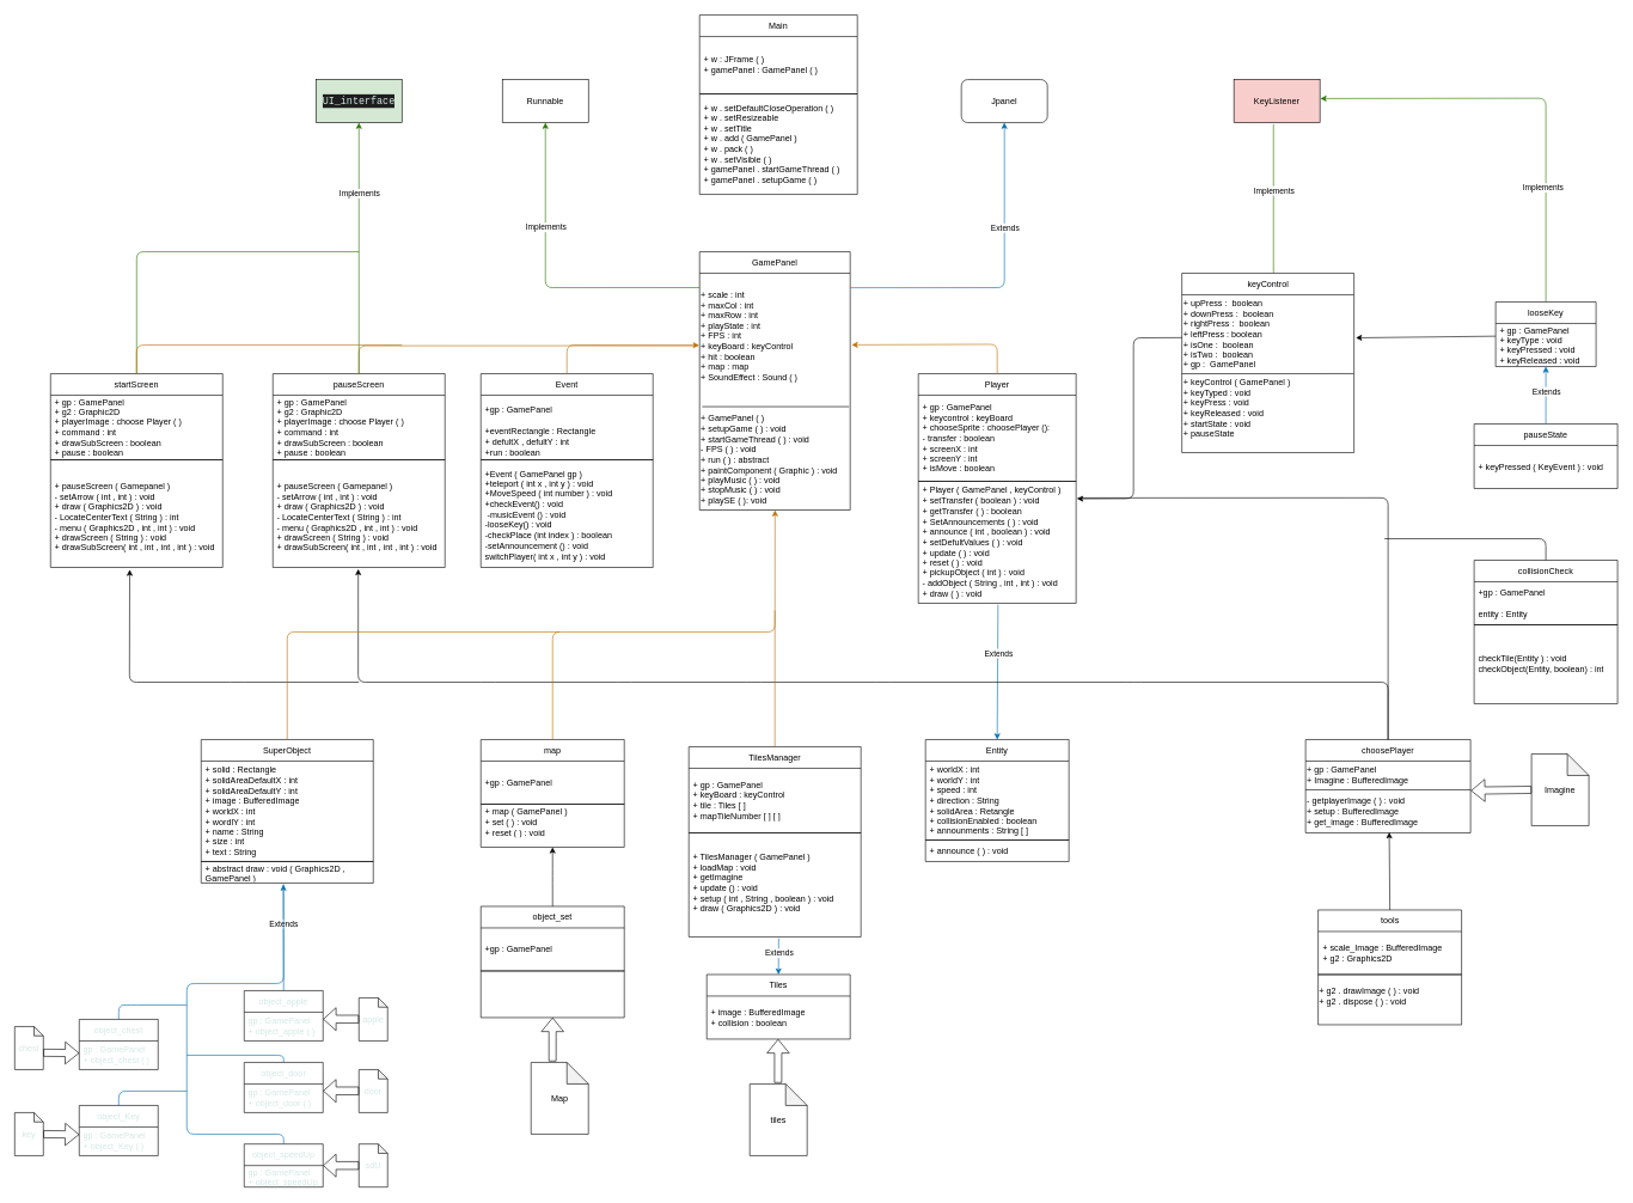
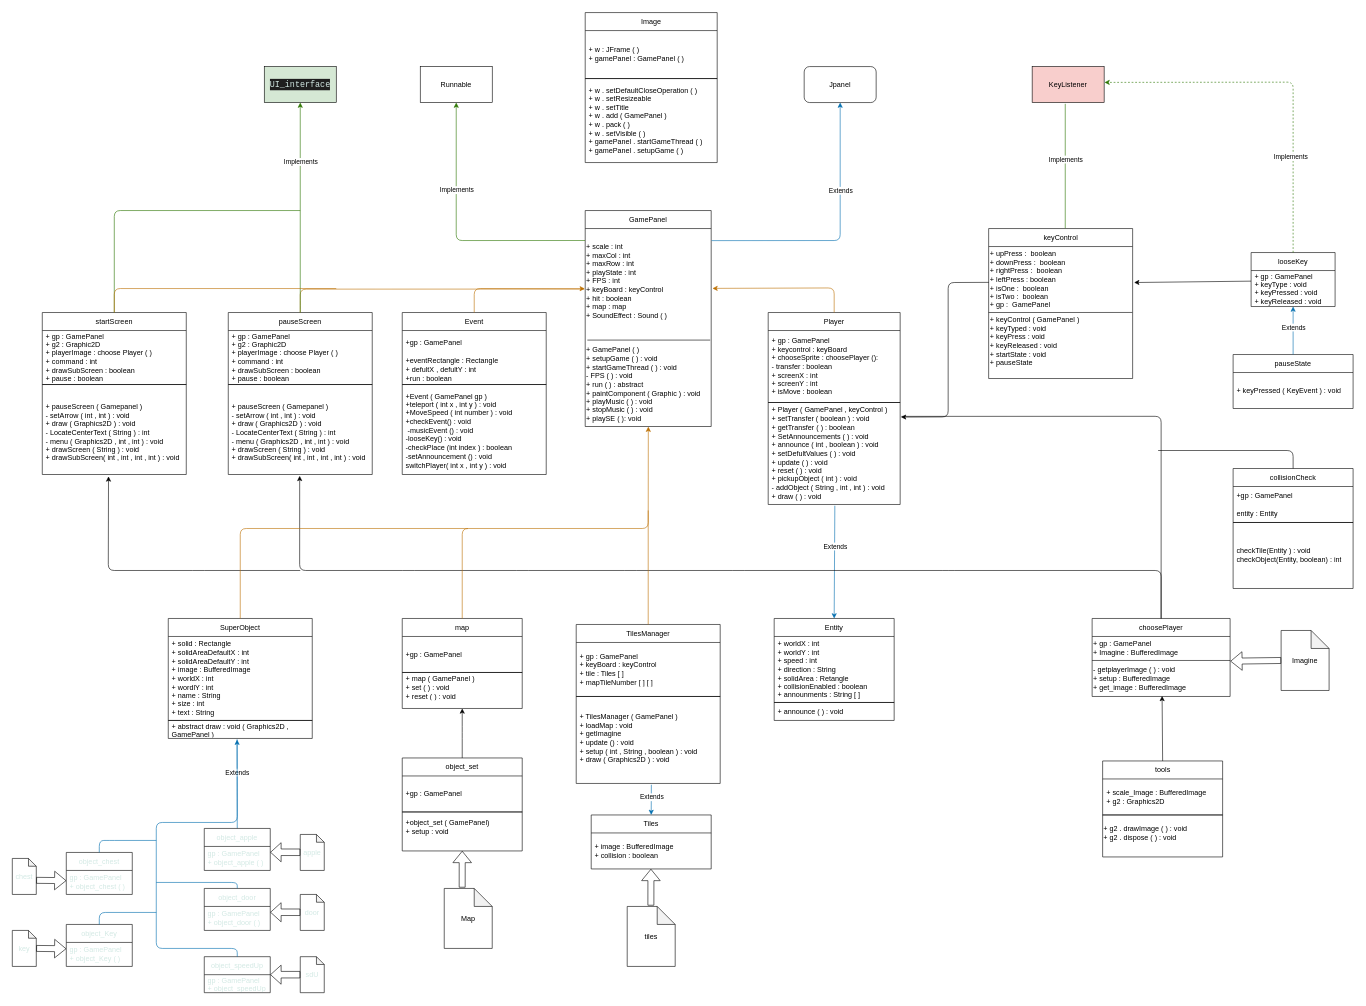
- <mxCell id="29" value="Main" style="swimlane;fontStyle=0;childLayout=stackLayout;horizontal=1;startSize=30;horizontalStack=0;resizeParent=1;resizeParentMax=0;resizeLast=0;collapsible=1;marginBottom=0;whiteSpace=wrap;html=1;swimlaneLine=1;" parent="1" vertex="1"><mxGeometry x="975" y="20" width="220" height="110" as="geometry"><mxRectangle x="1005" y="910" width="70" height="30" as="alternateBounds" /></mxGeometry></mxCell>
+ <mxCell id="29" value="Image" style="swimlane;fontStyle=0;childLayout=stackLayout;horizontal=1;startSize=30;horizontalStack=0;resizeParent=1;resizeParentMax=0;resizeLast=0;collapsible=1;marginBottom=0;whiteSpace=wrap;html=1;swimlaneLine=1;" parent="1" vertex="1"><mxGeometry x="975" y="20" width="220" height="110" as="geometry"><mxRectangle x="1005" y="910" width="70" height="30" as="alternateBounds" /></mxGeometry></mxCell>
- <mxCell id="69" value="" style="endArrow=classic;html=1;fillColor=#60a917;strokeColor=#2D7600;exitX=0.5;exitY=0;exitDx=0;exitDy=0;entryX=1.005;entryY=0.44;entryDx=0;entryDy=0;entryPerimeter=0;" parent="1" source="18" target="13" edge="1"><mxGeometry relative="1" as="geometry"><mxPoint x="1785.18" y="359.5" as="sourcePoint" /><mxPoint x="1785.2" y="182.1" as="targetPoint" /><Array as="points"><mxPoint x="2155" y="136" /></Array></mxGeometry></mxCell>
+ <mxCell id="69" value="" style="endArrow=classic;html=1;fillColor=#60a917;strokeColor=#2D7600;exitX=0.5;exitY=0;exitDx=0;exitDy=0;entryX=1.005;entryY=0.44;entryDx=0;entryDy=0;entryPerimeter=0;dashed=1;" parent="1" source="18" target="13" edge="1"><mxGeometry relative="1" as="geometry"><mxPoint x="1785.18" y="359.5" as="sourcePoint" /><mxPoint x="1785.2" y="182.1" as="targetPoint" /><Array as="points"><mxPoint x="2155" y="136" /></Array></mxGeometry></mxCell>
+ <mxCell id="36" value="&lt;div style=&quot;&quot;&gt;&lt;span style=&quot;background-color: initial;&quot;&gt;+object_set ( GamePanel)&lt;/span&gt;&lt;/div&gt;&lt;div style=&quot;&quot;&gt;+ setup : void&lt;/div&gt;" style="text;strokeColor=none;fillColor=none;align=left;verticalAlign=middle;spacingLeft=4;spacingRight=4;overflow=hidden;points=[[0,0.5],[1,0.5]];portConstraint=eastwest;rotatable=0;whiteSpace=wrap;html=1;" parent="35" vertex="1"><mxGeometry width="200" height="50" as="geometry" /></mxCell>
